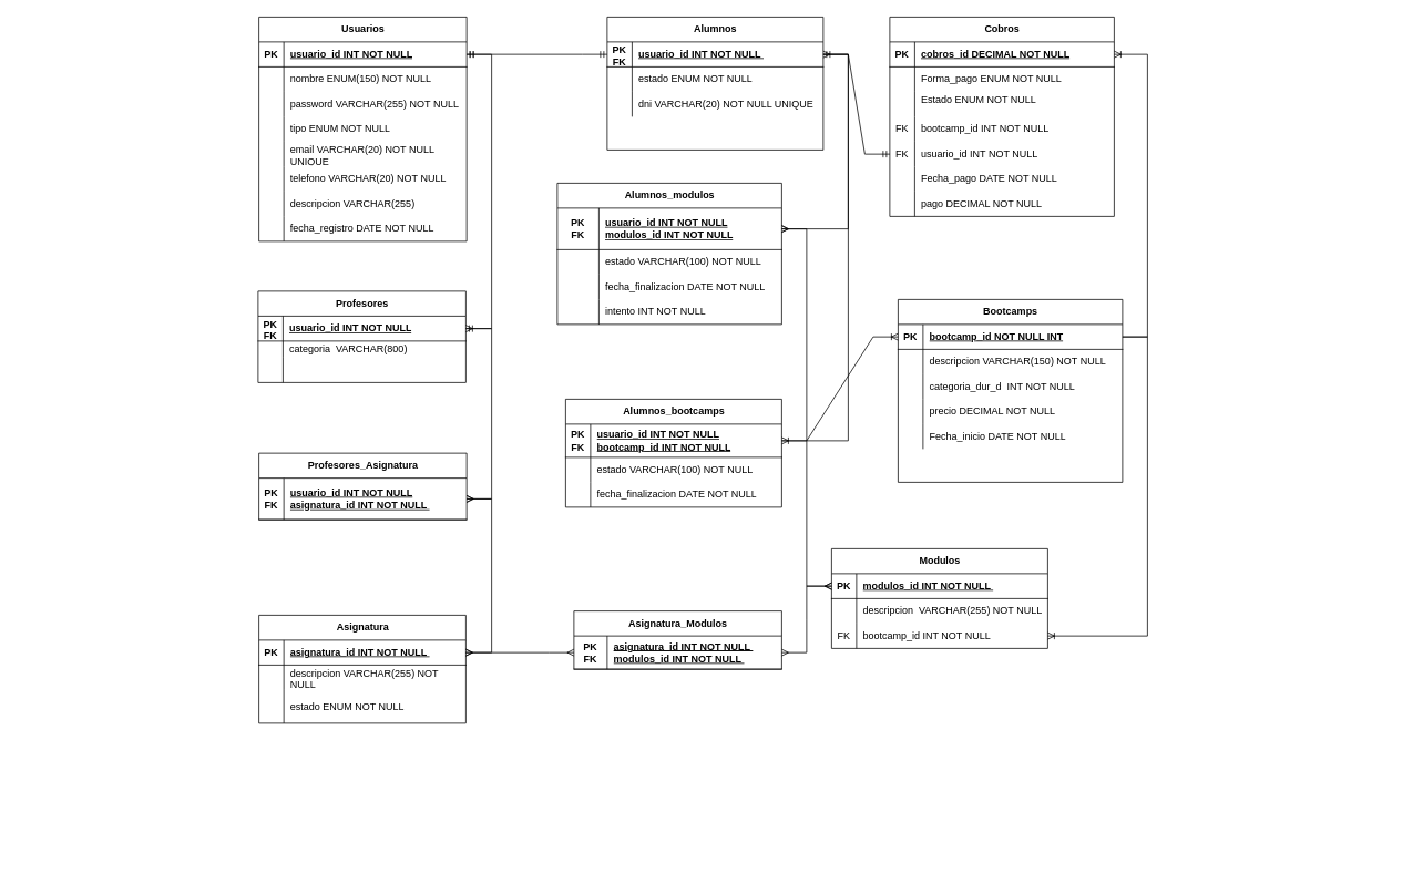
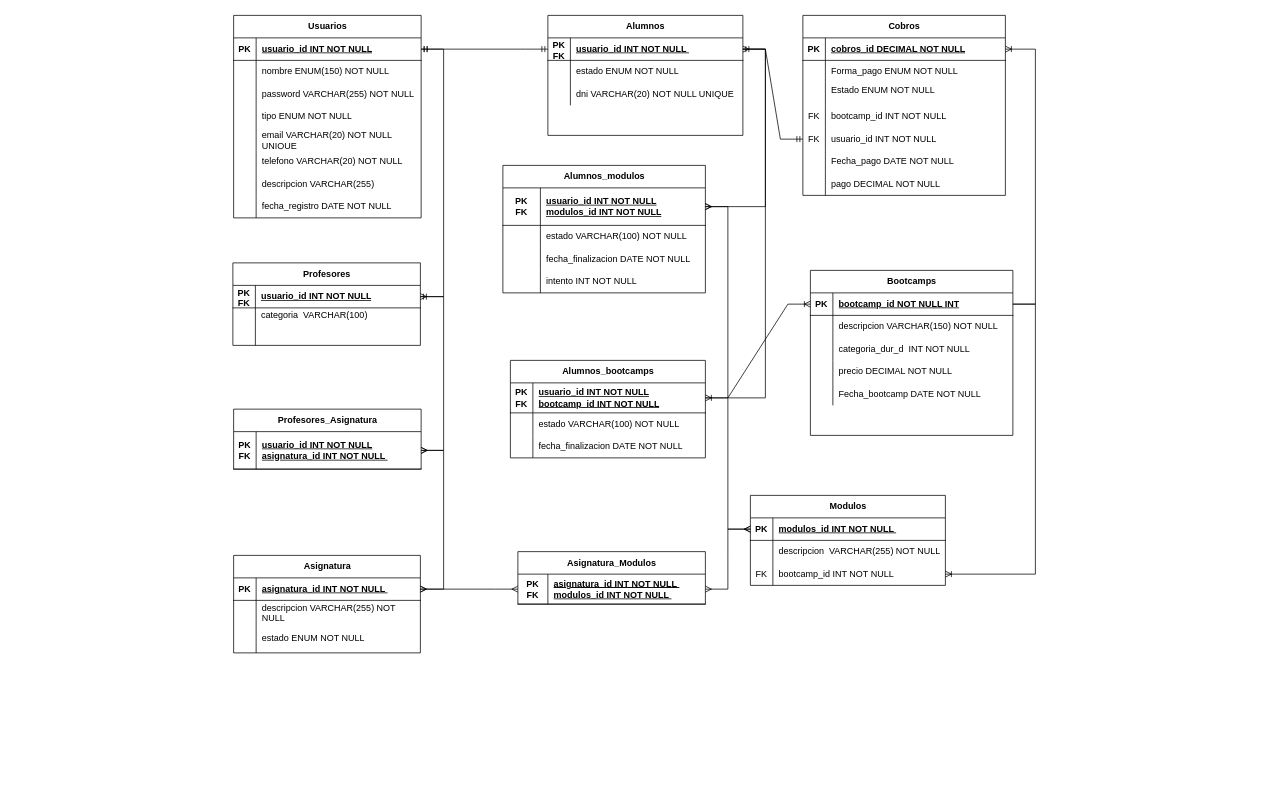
- <mxCell id="44" value="categoria&amp;nbsp; VARCHAR(800)" style="shape=partialRectangle;connectable=0;fillColor=none;top=0;left=0;bottom=0;right=0;align=left;spacingLeft=6;overflow=hidden;whiteSpace=wrap;html=1;" parent="42" vertex="1"><mxGeometry x="30" width="220" height="20" as="geometry"><mxRectangle width="220" height="20" as="alternateBounds" /></mxGeometry></mxCell>
+ <mxCell id="44" value="categoria&amp;nbsp; VARCHAR(100)" style="shape=partialRectangle;connectable=0;fillColor=none;top=0;left=0;bottom=0;right=0;align=left;spacingLeft=6;overflow=hidden;whiteSpace=wrap;html=1;" parent="42" vertex="1"><mxGeometry x="30" width="220" height="20" as="geometry"><mxRectangle width="220" height="20" as="alternateBounds" /></mxGeometry></mxCell>
- <mxCell id="17" value="Fecha_inicio DATE NOT NULL" style="shape=partialRectangle;connectable=0;fillColor=none;top=0;left=0;bottom=0;right=0;align=left;spacingLeft=6;overflow=hidden;whiteSpace=wrap;html=1;" vertex="1" parent="15"><mxGeometry x="30" width="240" height="30" as="geometry"><mxRectangle width="240" height="30" as="alternateBounds" /></mxGeometry></mxCell>
+ <mxCell id="17" value="Fecha_bootcamp DATE NOT NULL" style="shape=partialRectangle;connectable=0;fillColor=none;top=0;left=0;bottom=0;right=0;align=left;spacingLeft=6;overflow=hidden;whiteSpace=wrap;html=1;" vertex="1" parent="15"><mxGeometry x="30" width="240" height="30" as="geometry"><mxRectangle width="240" height="30" as="alternateBounds" /></mxGeometry></mxCell>
